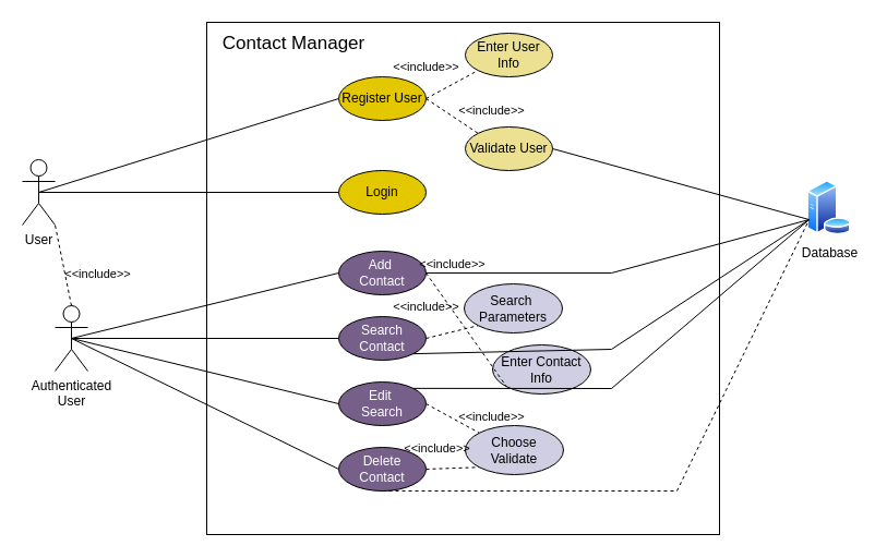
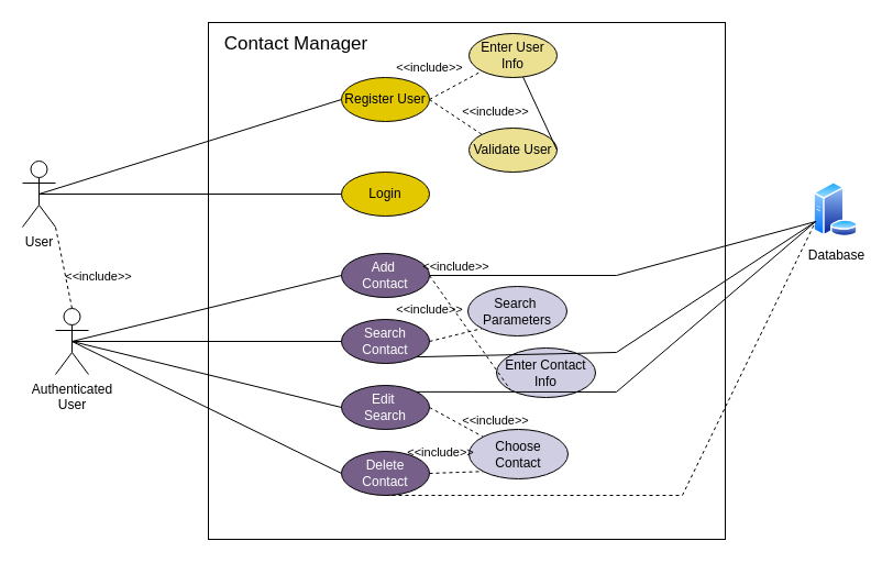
- <mxCell id="30" value="" style="endArrow=none;html=1;rounded=0;exitX=1;exitY=0.5;exitDx=0;exitDy=0;entryX=0;entryY=0.75;entryDx=0;entryDy=0;endFill=0;" edge="1" parent="1" source="8" target="4"><mxGeometry width="50" height="50" relative="1" as="geometry"><mxPoint x="390" y="280" as="sourcePoint" /><mxPoint x="440" y="230" as="targetPoint" /></mxGeometry></mxCell>
+ <mxCell id="30" value="" style="endArrow=none;html=1;rounded=0;exitX=1;exitY=0.5;exitDx=0;exitDy=0;endFill=0;" edge="1" parent="1" source="8" target="7"><mxGeometry width="50" height="50" relative="1" as="geometry"><mxPoint x="390" y="280" as="sourcePoint" /><mxPoint x="440" y="230" as="targetPoint" /></mxGeometry></mxCell>
- <mxCell id="28" value="Choose&lt;div&gt;Validate&lt;/div&gt;" style="ellipse;whiteSpace=wrap;html=1;fillColor=#d0cee2;strokeColor=light-dark(#000000, #cbb9dd);" vertex="1" parent="1"><mxGeometry x="426" y="390" width="90" height="45" as="geometry" /></mxCell>
+ <mxCell id="28" value="Choose&lt;div&gt;Contact&lt;/div&gt;" style="ellipse;whiteSpace=wrap;html=1;fillColor=#d0cee2;strokeColor=light-dark(#000000, #cbb9dd);" vertex="1" parent="1"><mxGeometry x="426" y="390" width="90" height="45" as="geometry" /></mxCell>
